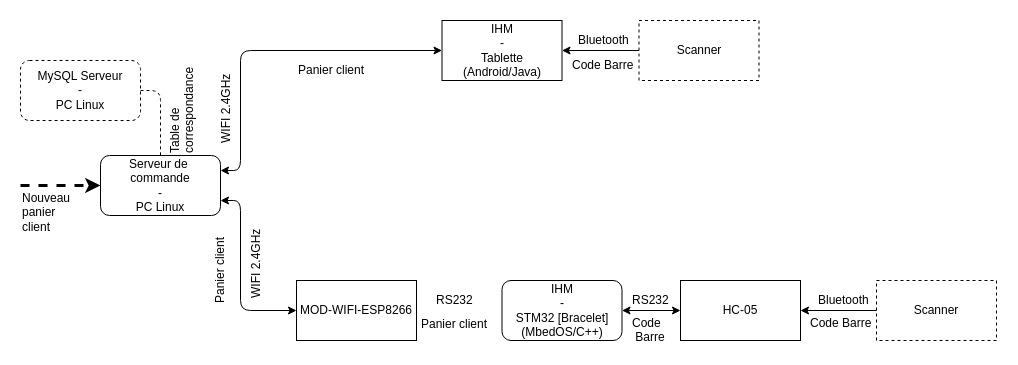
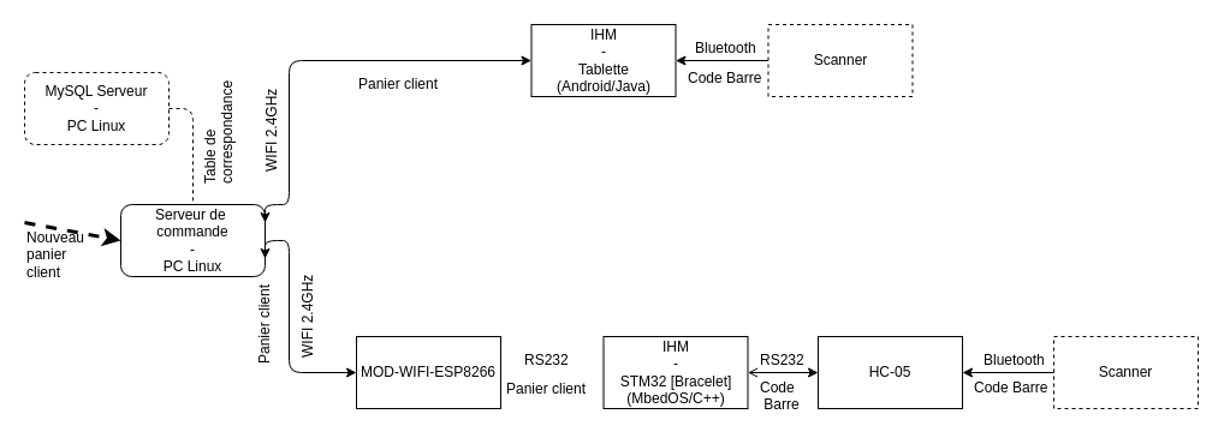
- <mxCell id="2" value="Serveur de&amp;nbsp;&lt;br&gt;commande&lt;br&gt;-&lt;br&gt;PC Linux&lt;br&gt;" style="rounded=1;whiteSpace=wrap;html=1;" parent="1" vertex="1"><mxGeometry x="100" y="155" width="120" height="60" as="geometry" /></mxCell>
+ <mxCell id="2" value="Serveur de&amp;nbsp;&lt;br&gt;commande&lt;br&gt;-&lt;br&gt;PC Linux&lt;br&gt;" style="rounded=1;whiteSpace=wrap;html=1;" parent="1" vertex="1"><mxGeometry x="100" y="170" width="120" height="60" as="geometry" /></mxCell>
- <mxCell id="6" value="IHM&lt;br&gt;-&lt;br&gt;STM32 [Bracelet]&lt;br&gt;(MbedOS/C++)" style="whiteSpace=wrap;html=1;rounded=1;" parent="1" vertex="1"><mxGeometry x="501.5" y="280" width="120" height="60" as="geometry" /></mxCell>
+ <mxCell id="6" value="IHM&lt;br&gt;-&lt;br&gt;STM32 [Bracelet]&lt;br&gt;(MbedOS/C++)" style="rounded=0;whiteSpace=wrap;html=1;" parent="1" vertex="1"><mxGeometry x="501.5" y="280" width="120" height="60" as="geometry" /></mxCell>
- <mxCell id="13" value="" style="endArrow=classic;html=1;strokeWidth=1;entryX=1;entryY=0.5;entryDx=0;entryDy=0;exitX=0;exitY=0.5;exitDx=0;exitDy=0;startArrow=classic;startFill=1;" parent="1" source="12" target="6" edge="1"><mxGeometry width="50" height="50" relative="1" as="geometry"><mxPoint x="546" y="445" as="sourcePoint" /><mxPoint x="596" y="395" as="targetPoint" /></mxGeometry></mxCell>
+ <mxCell id="13" value="" style="endArrow=open;html=1;strokeWidth=1;entryX=1;entryY=0.5;entryDx=0;entryDy=0;exitX=0;exitY=0.5;exitDx=0;exitDy=0;startArrow=classic;startFill=1;" parent="1" source="12" target="6" edge="1"><mxGeometry width="50" height="50" relative="1" as="geometry"><mxPoint x="546" y="445" as="sourcePoint" /><mxPoint x="596" y="395" as="targetPoint" /></mxGeometry></mxCell>
